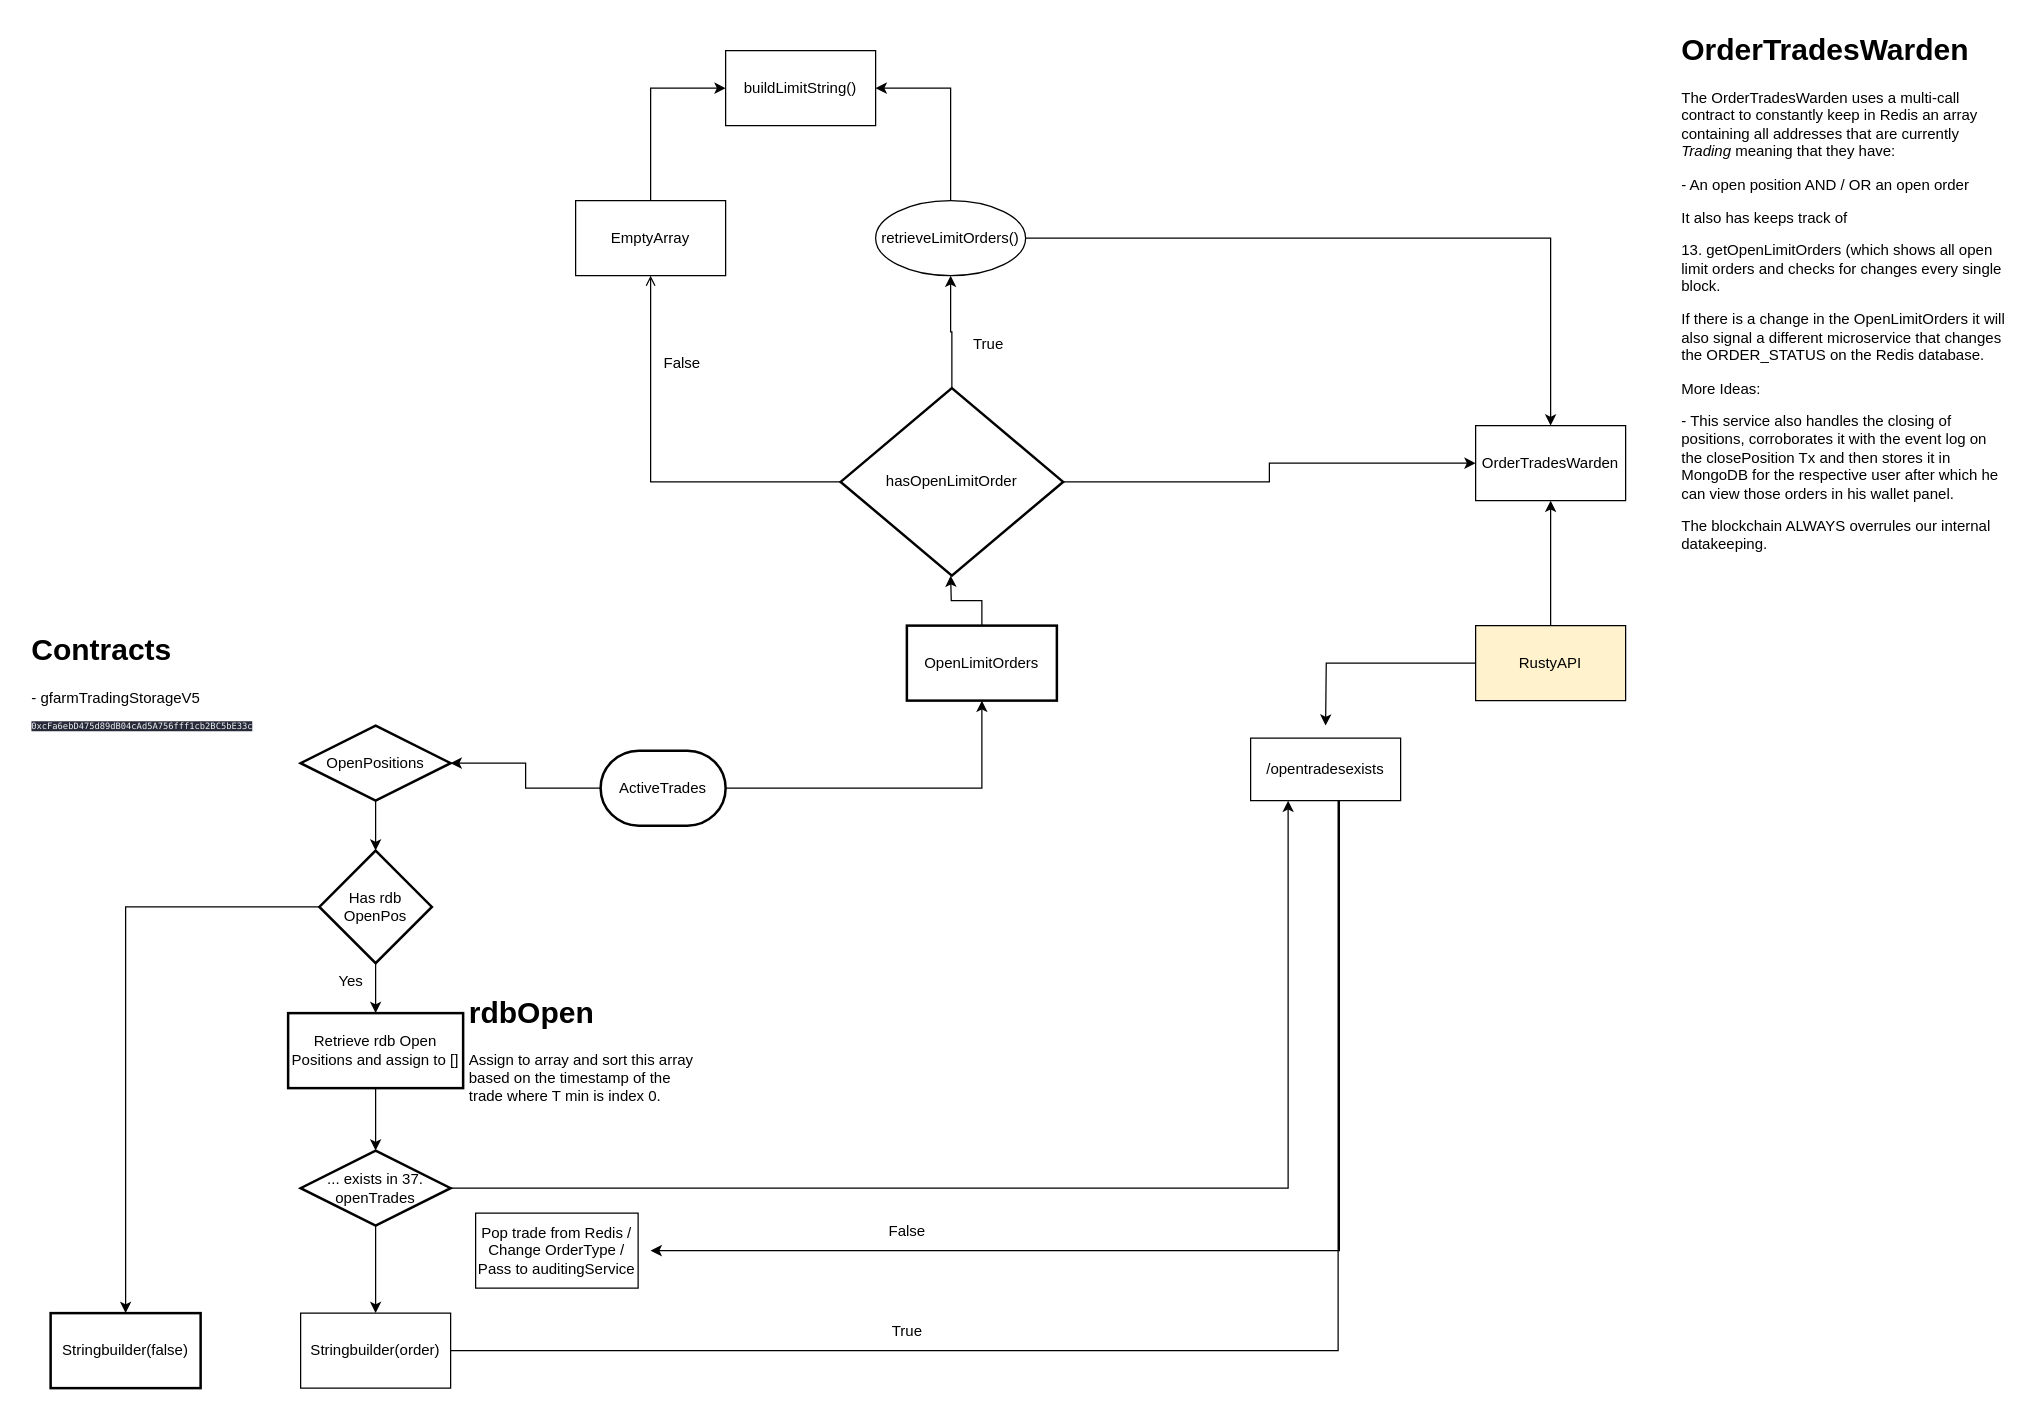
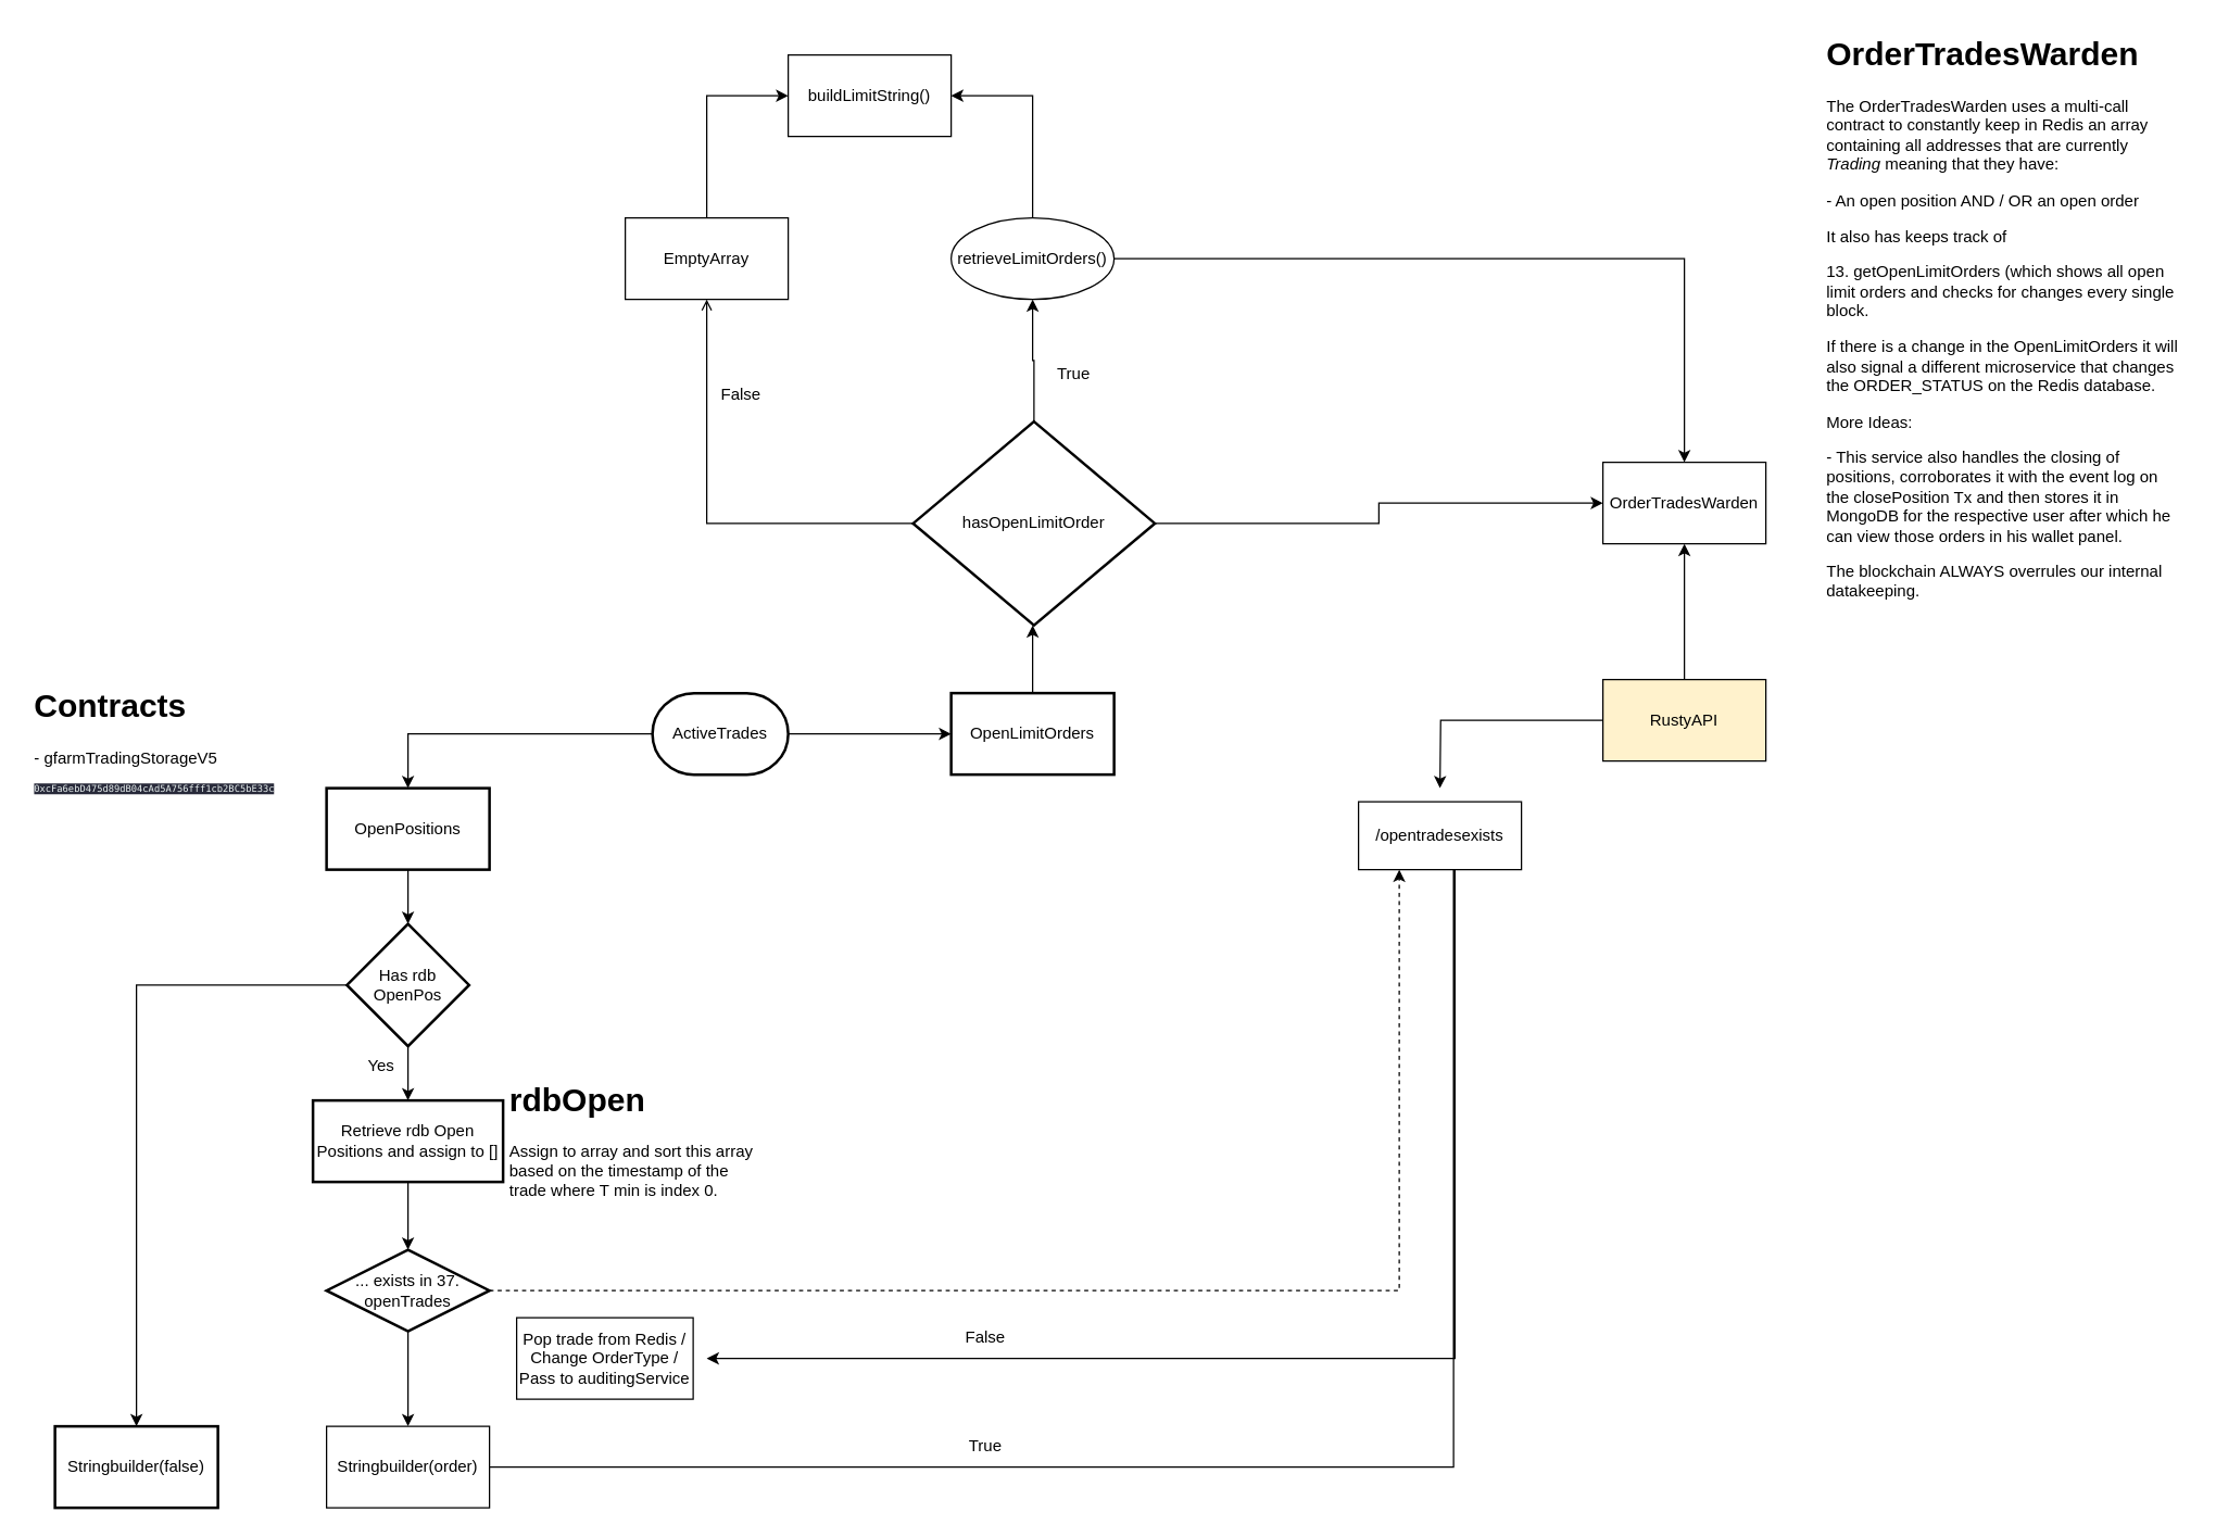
- <mxCell id="8" value="OpenLimitOrders" style="whiteSpace=wrap;html=1;strokeWidth=2;" parent="1" vertex="1"><mxGeometry x="725" y="500" width="120" height="60" as="geometry" /></mxCell>
+ <mxCell id="8" value="OpenLimitOrders" style="whiteSpace=wrap;html=1;strokeWidth=2;" parent="1" vertex="1"><mxGeometry x="700" y="510" width="120" height="60" as="geometry" /></mxCell>
- <mxCell id="6" value="OpenPositions" style="rhombus;whiteSpace=wrap;html=1;strokeWidth=2;" parent="1" vertex="1"><mxGeometry x="240" y="580" width="120" height="60" as="geometry" /></mxCell>
+ <mxCell id="6" value="OpenPositions" style="whiteSpace=wrap;html=1;strokeWidth=2;" parent="1" vertex="1"><mxGeometry x="240" y="580" width="120" height="60" as="geometry" /></mxCell>
- <mxCell id="4" value="ActiveTrades" style="strokeWidth=2;html=1;shape=mxgraph.flowchart.terminator;whiteSpace=wrap;" parent="1" vertex="1"><mxGeometry x="480" y="600" width="100" height="60" as="geometry" /></mxCell>
+ <mxCell id="4" value="ActiveTrades" style="strokeWidth=2;html=1;shape=mxgraph.flowchart.terminator;whiteSpace=wrap;" parent="1" vertex="1"><mxGeometry x="480" y="510" width="100" height="60" as="geometry" /></mxCell>
- <mxCell id="16" style="edgeStyle=orthogonalEdgeStyle;rounded=0;orthogonalLoop=1;jettySize=auto;html=1;exitX=1;exitY=0.5;exitDx=0;exitDy=0;exitPerimeter=0;entryX=0.25;entryY=1;entryDx=0;entryDy=0;" parent="1" source="18" target="26" edge="1"><mxGeometry relative="1" as="geometry"><mxPoint x="460" y="950" as="targetPoint" /></mxGeometry></mxCell>
+ <mxCell id="16" style="edgeStyle=orthogonalEdgeStyle;rounded=0;orthogonalLoop=1;jettySize=auto;html=1;exitX=1;exitY=0.5;exitDx=0;exitDy=0;exitPerimeter=0;entryX=0.25;entryY=1;entryDx=0;entryDy=0;dashed=1;" parent="1" source="18" target="26" edge="1"><mxGeometry relative="1" as="geometry"><mxPoint x="460" y="950" as="targetPoint" /></mxGeometry></mxCell>
